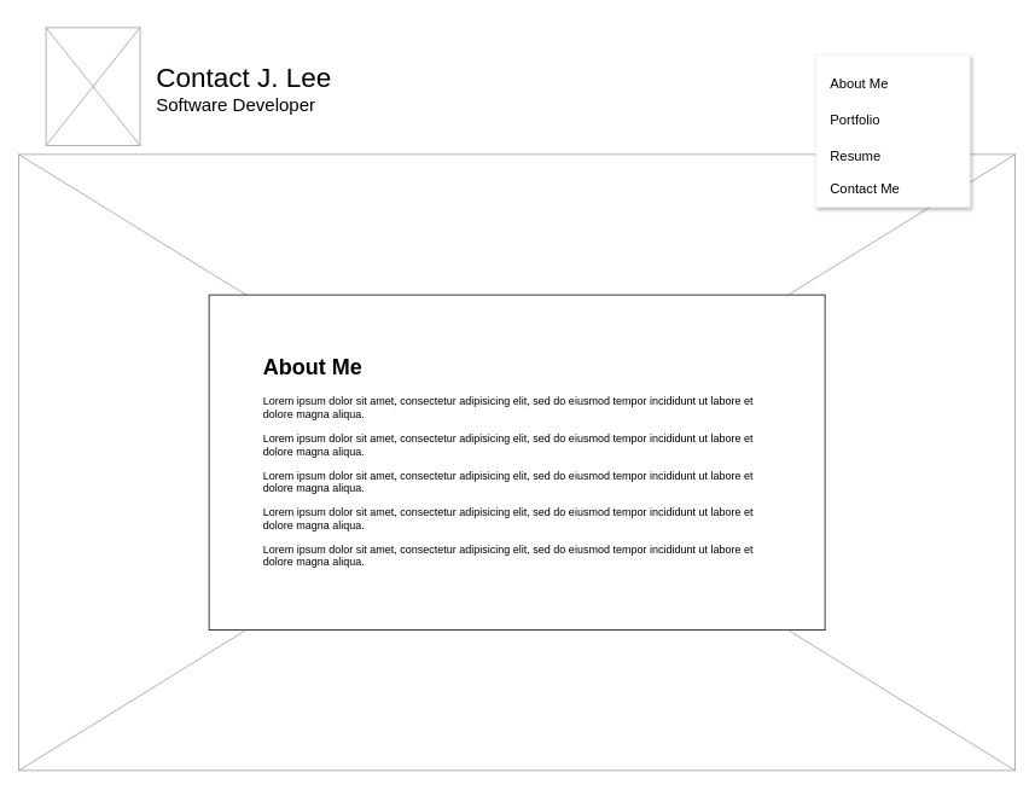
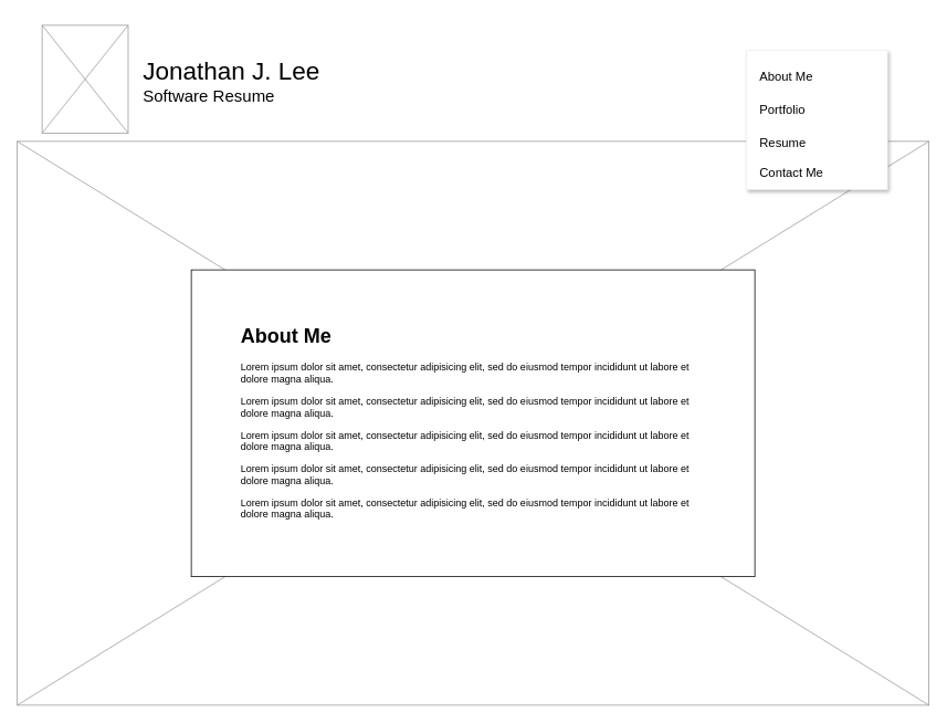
- <mxCell id="3" value="Contact J. Lee" style="text;html=1;strokeColor=none;fillColor=none;align=left;verticalAlign=middle;whiteSpace=wrap;rounded=0;fontSize=30;" parent="1" vertex="1"><mxGeometry x="170" y="65" width="225" height="40" as="geometry" /></mxCell>
+ <mxCell id="3" value="Jonathan J. Lee" style="text;html=1;strokeColor=none;fillColor=none;align=left;verticalAlign=middle;whiteSpace=wrap;rounded=0;fontSize=30;" parent="1" vertex="1"><mxGeometry x="170" y="65" width="225" height="40" as="geometry" /></mxCell>
- <mxCell id="4" value="Software Developer" style="text;html=1;strokeColor=none;fillColor=none;align=left;verticalAlign=middle;whiteSpace=wrap;rounded=0;fontSize=20;" parent="1" vertex="1"><mxGeometry x="170" y="105" width="185" height="20" as="geometry" /></mxCell>
+ <mxCell id="4" value="Software Resume" style="text;html=1;strokeColor=none;fillColor=none;align=left;verticalAlign=middle;whiteSpace=wrap;rounded=0;fontSize=20;" parent="1" vertex="1"><mxGeometry x="170" y="105" width="185" height="20" as="geometry" /></mxCell>
